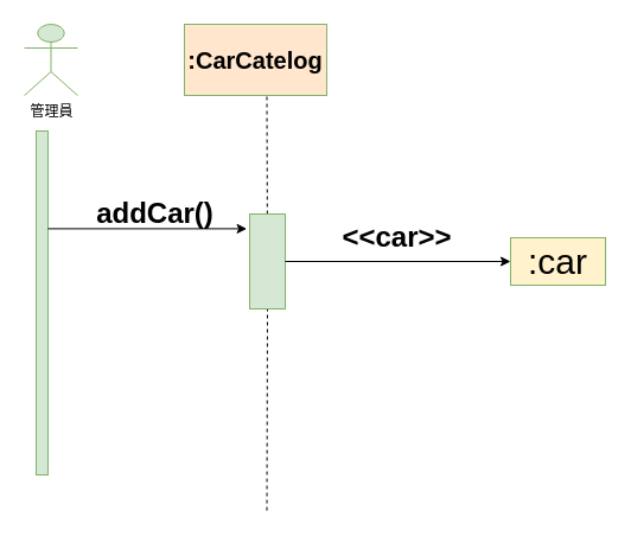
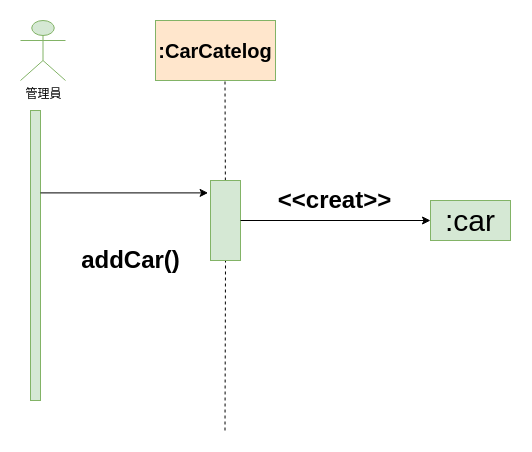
- <mxCell id="8" value="addCar()" style="text;strokeColor=none;fillColor=none;html=1;fontSize=24;fontStyle=1;verticalAlign=middle;align=center;" parent="1" vertex="1"><mxGeometry x="80" y="160" width="100" height="40" as="geometry" /></mxCell>
+ <mxCell id="8" value="addCar()" style="text;strokeColor=none;fillColor=none;html=1;fontSize=24;fontStyle=1;verticalAlign=middle;align=center;" parent="1" vertex="1"><mxGeometry x="80" y="240" width="100" height="40" as="geometry" /></mxCell>
- <mxCell id="12" value="&amp;lt;&amp;lt;car&amp;gt;&amp;gt;" style="text;strokeColor=none;fillColor=none;html=1;fontSize=24;fontStyle=1;verticalAlign=middle;align=center;" parent="1" vertex="1"><mxGeometry x="283.5" y="180" width="100" height="40" as="geometry" /></mxCell>
+ <mxCell id="12" value="&amp;lt;&amp;lt;creat&amp;gt;&amp;gt;" style="text;strokeColor=none;fillColor=none;html=1;fontSize=24;fontStyle=1;verticalAlign=middle;align=center;" parent="1" vertex="1"><mxGeometry x="283.5" y="180" width="100" height="40" as="geometry" /></mxCell>
- <mxCell id="2" value=":car" style="rounded=0;whiteSpace=wrap;html=1;fillColor=#fff2cc;strokeColor=#82b366;fontSize=30;" parent="1" vertex="1"><mxGeometry x="430" y="200" width="80" height="40" as="geometry" /></mxCell>
+ <mxCell id="2" value=":car" style="rounded=0;whiteSpace=wrap;html=1;fillColor=#d5e8d4;strokeColor=#82b366;fontSize=30;" parent="1" vertex="1"><mxGeometry x="430" y="200" width="80" height="40" as="geometry" /></mxCell>
